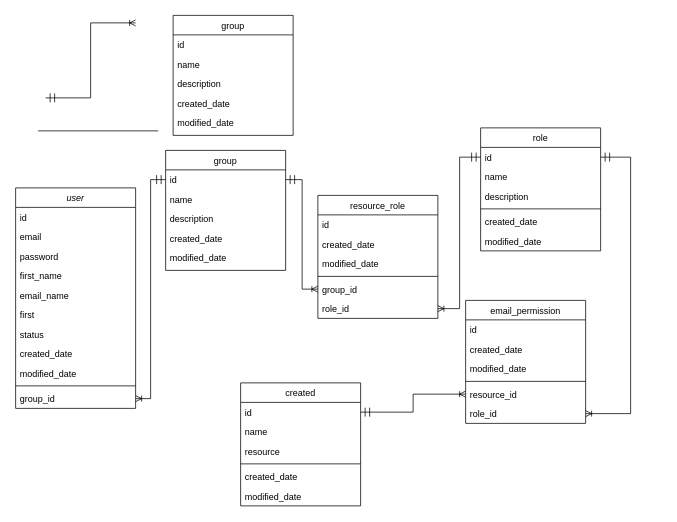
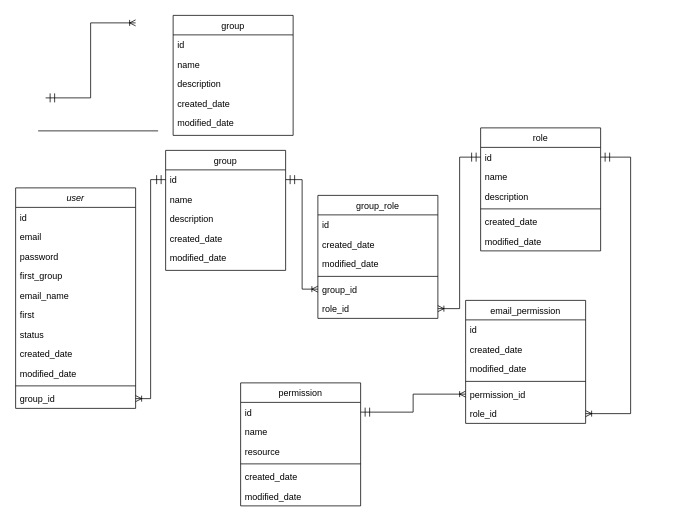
- <mxCell id="36" value="resource_role" style="swimlane;fontStyle=0;align=center;verticalAlign=top;childLayout=stackLayout;horizontal=1;startSize=26;horizontalStack=0;resizeParent=1;resizeLast=0;collapsible=1;marginBottom=0;rounded=0;shadow=0;strokeWidth=1;" parent="1" vertex="1"><mxGeometry x="423" y="260" width="160" height="164" as="geometry"><mxRectangle x="130" y="380" width="160" height="26" as="alternateBounds" /></mxGeometry></mxCell>
+ <mxCell id="36" value="group_role" style="swimlane;fontStyle=0;align=center;verticalAlign=top;childLayout=stackLayout;horizontal=1;startSize=26;horizontalStack=0;resizeParent=1;resizeLast=0;collapsible=1;marginBottom=0;rounded=0;shadow=0;strokeWidth=1;" parent="1" vertex="1"><mxGeometry x="423" y="260" width="160" height="164" as="geometry"><mxRectangle x="130" y="380" width="160" height="26" as="alternateBounds" /></mxGeometry></mxCell>
- <mxCell id="6" value="first_name" style="text;align=left;verticalAlign=top;spacingLeft=4;spacingRight=4;overflow=hidden;rotatable=0;points=[[0,0.5],[1,0.5]];portConstraint=eastwest;" parent="2" vertex="1"><mxGeometry y="104" width="160" height="26" as="geometry" /></mxCell>
+ <mxCell id="6" value="first_group" style="text;align=left;verticalAlign=top;spacingLeft=4;spacingRight=4;overflow=hidden;rotatable=0;points=[[0,0.5],[1,0.5]];portConstraint=eastwest;" parent="2" vertex="1"><mxGeometry y="104" width="160" height="26" as="geometry" /></mxCell>
- <mxCell id="45" value="created" style="swimlane;fontStyle=0;align=center;verticalAlign=top;childLayout=stackLayout;horizontal=1;startSize=26;horizontalStack=0;resizeParent=1;resizeLast=0;collapsible=1;marginBottom=0;rounded=0;shadow=0;strokeWidth=1;" parent="1" vertex="1"><mxGeometry x="320" y="510" width="160" height="164" as="geometry"><mxRectangle x="130" y="380" width="160" height="26" as="alternateBounds" /></mxGeometry></mxCell>
+ <mxCell id="45" value="permission" style="swimlane;fontStyle=0;align=center;verticalAlign=top;childLayout=stackLayout;horizontal=1;startSize=26;horizontalStack=0;resizeParent=1;resizeLast=0;collapsible=1;marginBottom=0;rounded=0;shadow=0;strokeWidth=1;" parent="1" vertex="1"><mxGeometry x="320" y="510" width="160" height="164" as="geometry"><mxRectangle x="130" y="380" width="160" height="26" as="alternateBounds" /></mxGeometry></mxCell>
- <mxCell id="57" value="resource_id" style="text;align=left;verticalAlign=top;spacingLeft=4;spacingRight=4;overflow=hidden;rotatable=0;points=[[0,0.5],[1,0.5]];portConstraint=eastwest;rounded=0;shadow=0;html=0;" parent="52" vertex="1"><mxGeometry y="112" width="160" height="26" as="geometry" /></mxCell>
+ <mxCell id="57" value="permission_id" style="text;align=left;verticalAlign=top;spacingLeft=4;spacingRight=4;overflow=hidden;rotatable=0;points=[[0,0.5],[1,0.5]];portConstraint=eastwest;rounded=0;shadow=0;html=0;" parent="52" vertex="1"><mxGeometry y="112" width="160" height="26" as="geometry" /></mxCell>
